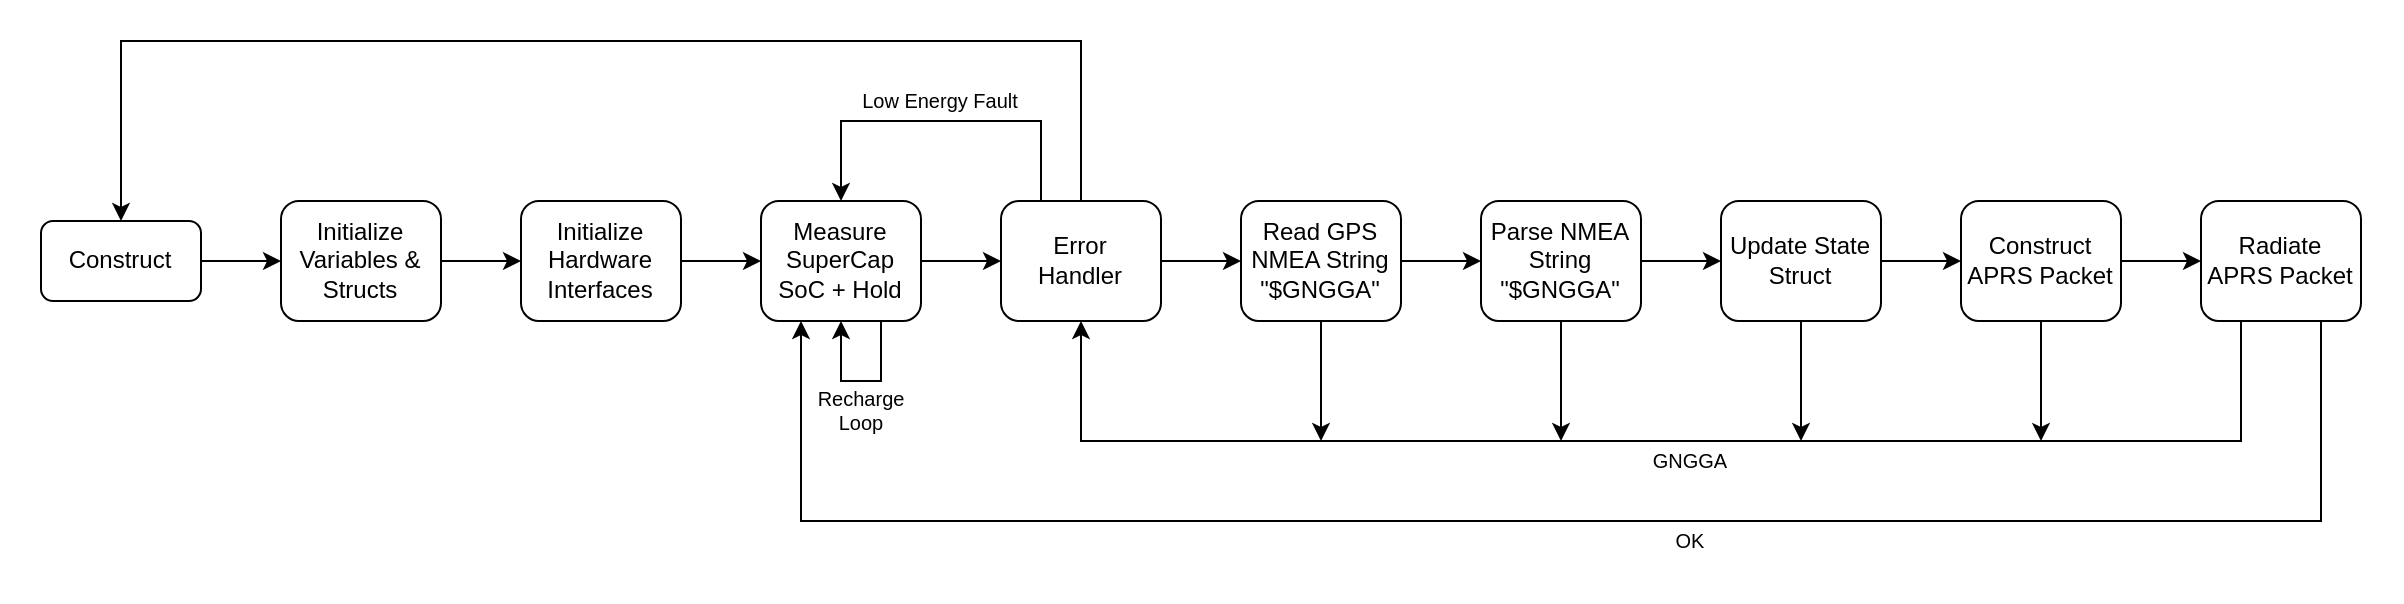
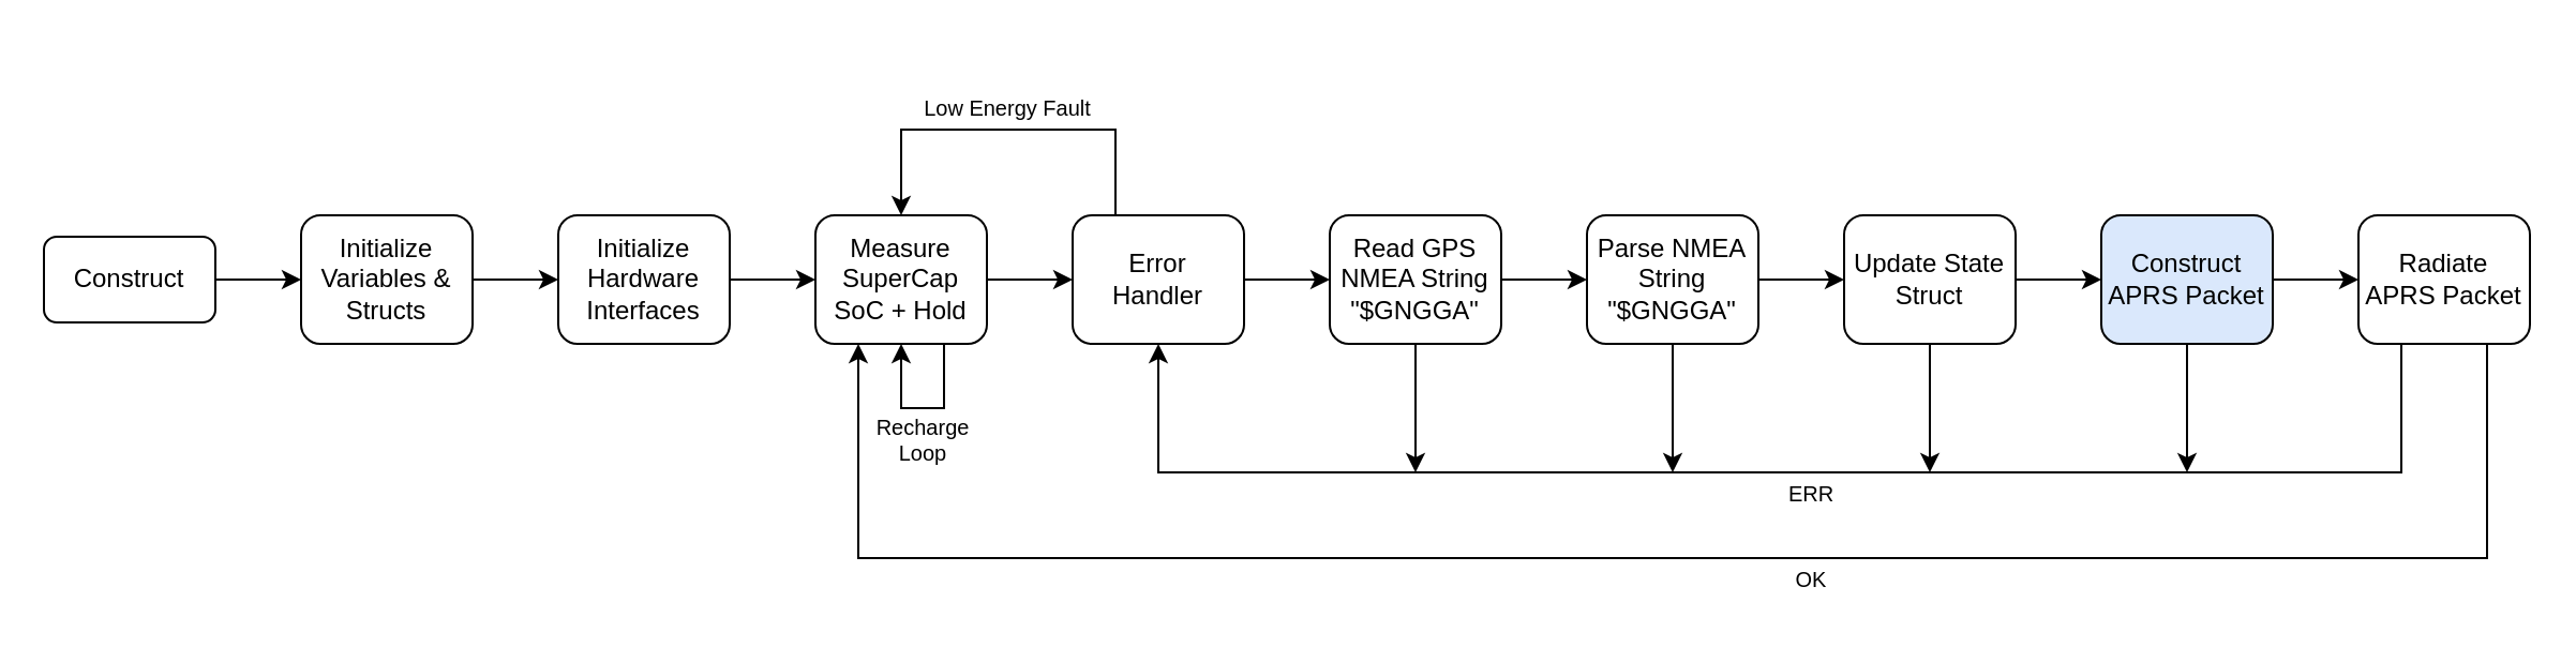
- <mxCell id="7" style="edgeStyle=orthogonalEdgeStyle;rounded=0;orthogonalLoop=1;jettySize=auto;html=1;exitX=0.5;exitY=0;exitDx=0;exitDy=0;entryX=0.5;entryY=0;entryDx=0;entryDy=0;fontSize=10;" edge="1" parent="1" source="9" target="3"><mxGeometry relative="1" as="geometry"><Array as="points"><mxPoint x="540" y="20" /><mxPoint x="60" y="20" /></Array></mxGeometry></mxCell>
- <mxCell id="23" value="Construct&lt;br&gt;APRS Packet" style="rounded=1;whiteSpace=wrap;html=1;" vertex="1" parent="1"><mxGeometry x="980" y="100" width="80" height="60" as="geometry" /></mxCell>
+ <mxCell id="23" value="Construct&lt;br&gt;APRS Packet" style="rounded=1;whiteSpace=wrap;html=1;fillColor=#dae8fc;" vertex="1" parent="1"><mxGeometry x="980" y="100" width="80" height="60" as="geometry" /></mxCell>
- <mxCell id="33" value="GNGGA" style="text;html=1;strokeColor=none;fillColor=none;align=center;verticalAlign=middle;whiteSpace=wrap;rounded=0;fontSize=10;" vertex="1" parent="1"><mxGeometry x="800" y="220" width="90" height="20" as="geometry" /></mxCell>
+ <mxCell id="33" value="ERR" style="text;html=1;strokeColor=none;fillColor=none;align=center;verticalAlign=middle;whiteSpace=wrap;rounded=0;fontSize=10;" vertex="1" parent="1"><mxGeometry x="800" y="220" width="90" height="20" as="geometry" /></mxCell>
